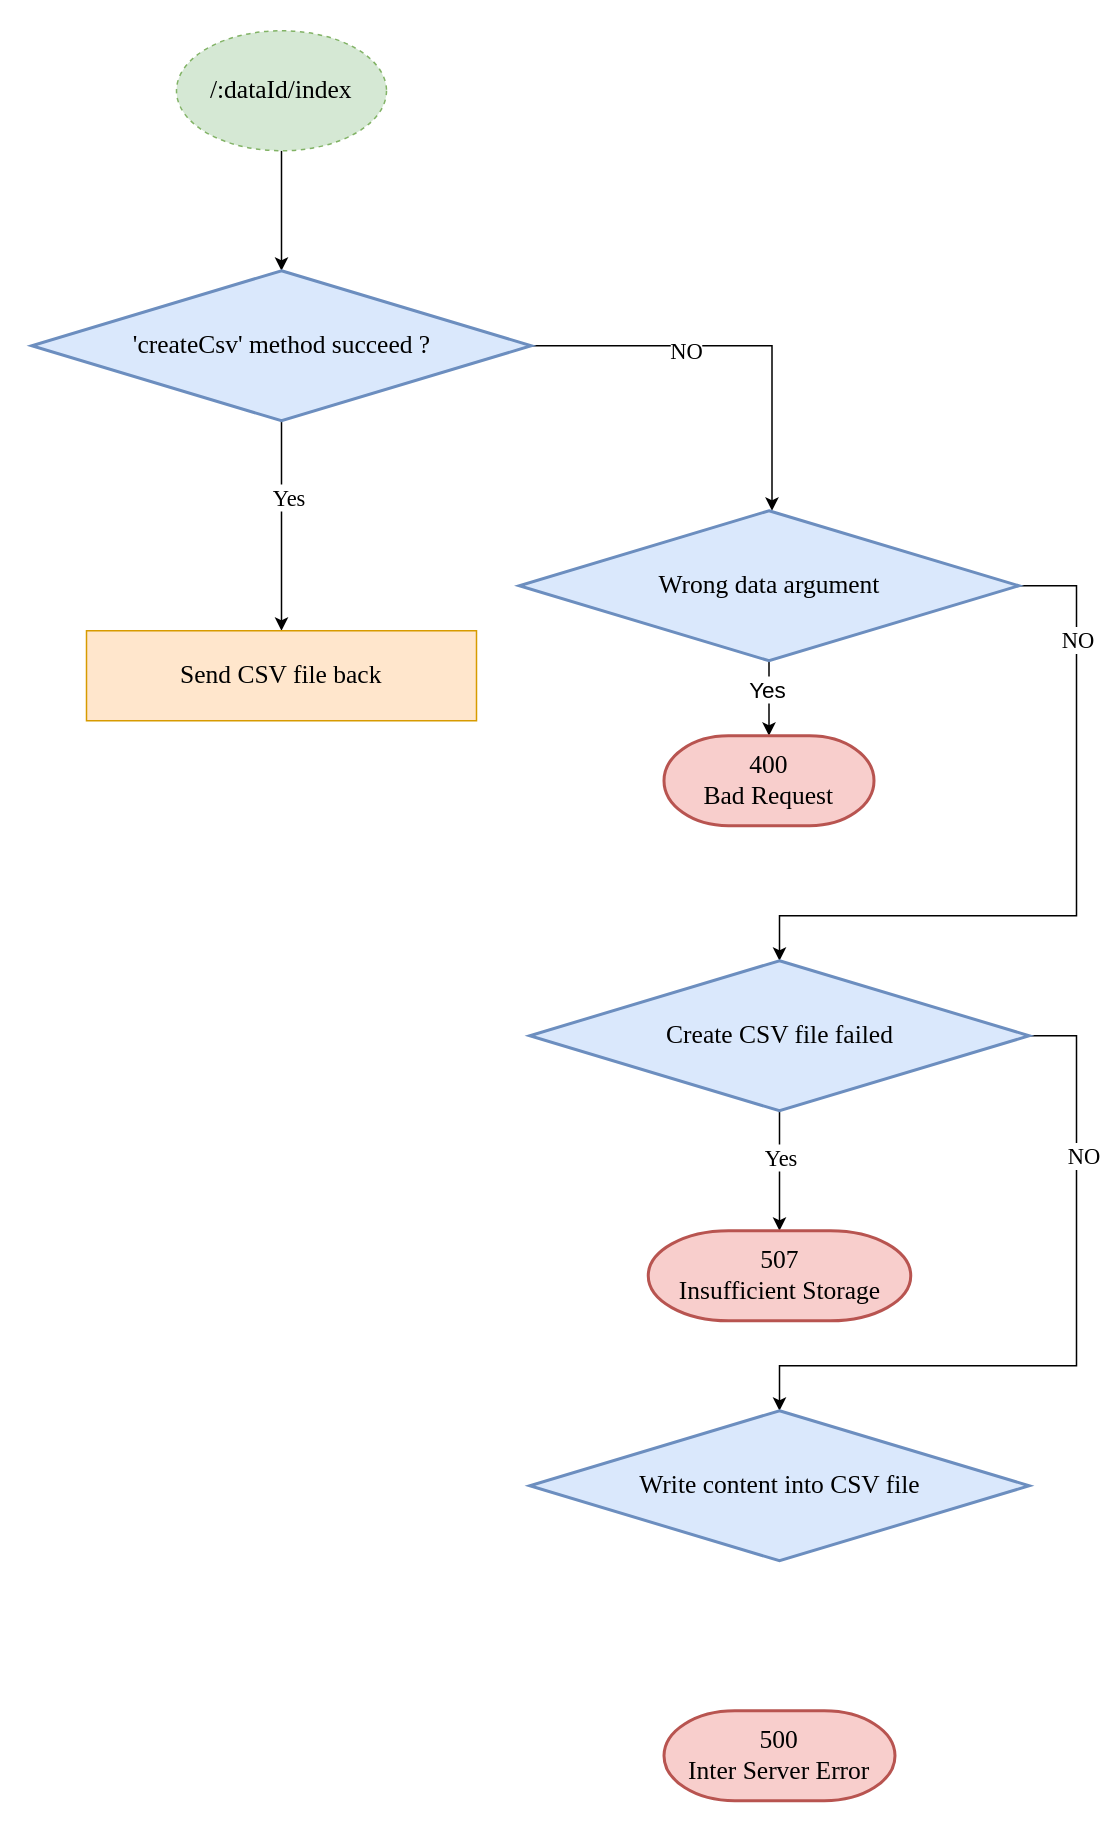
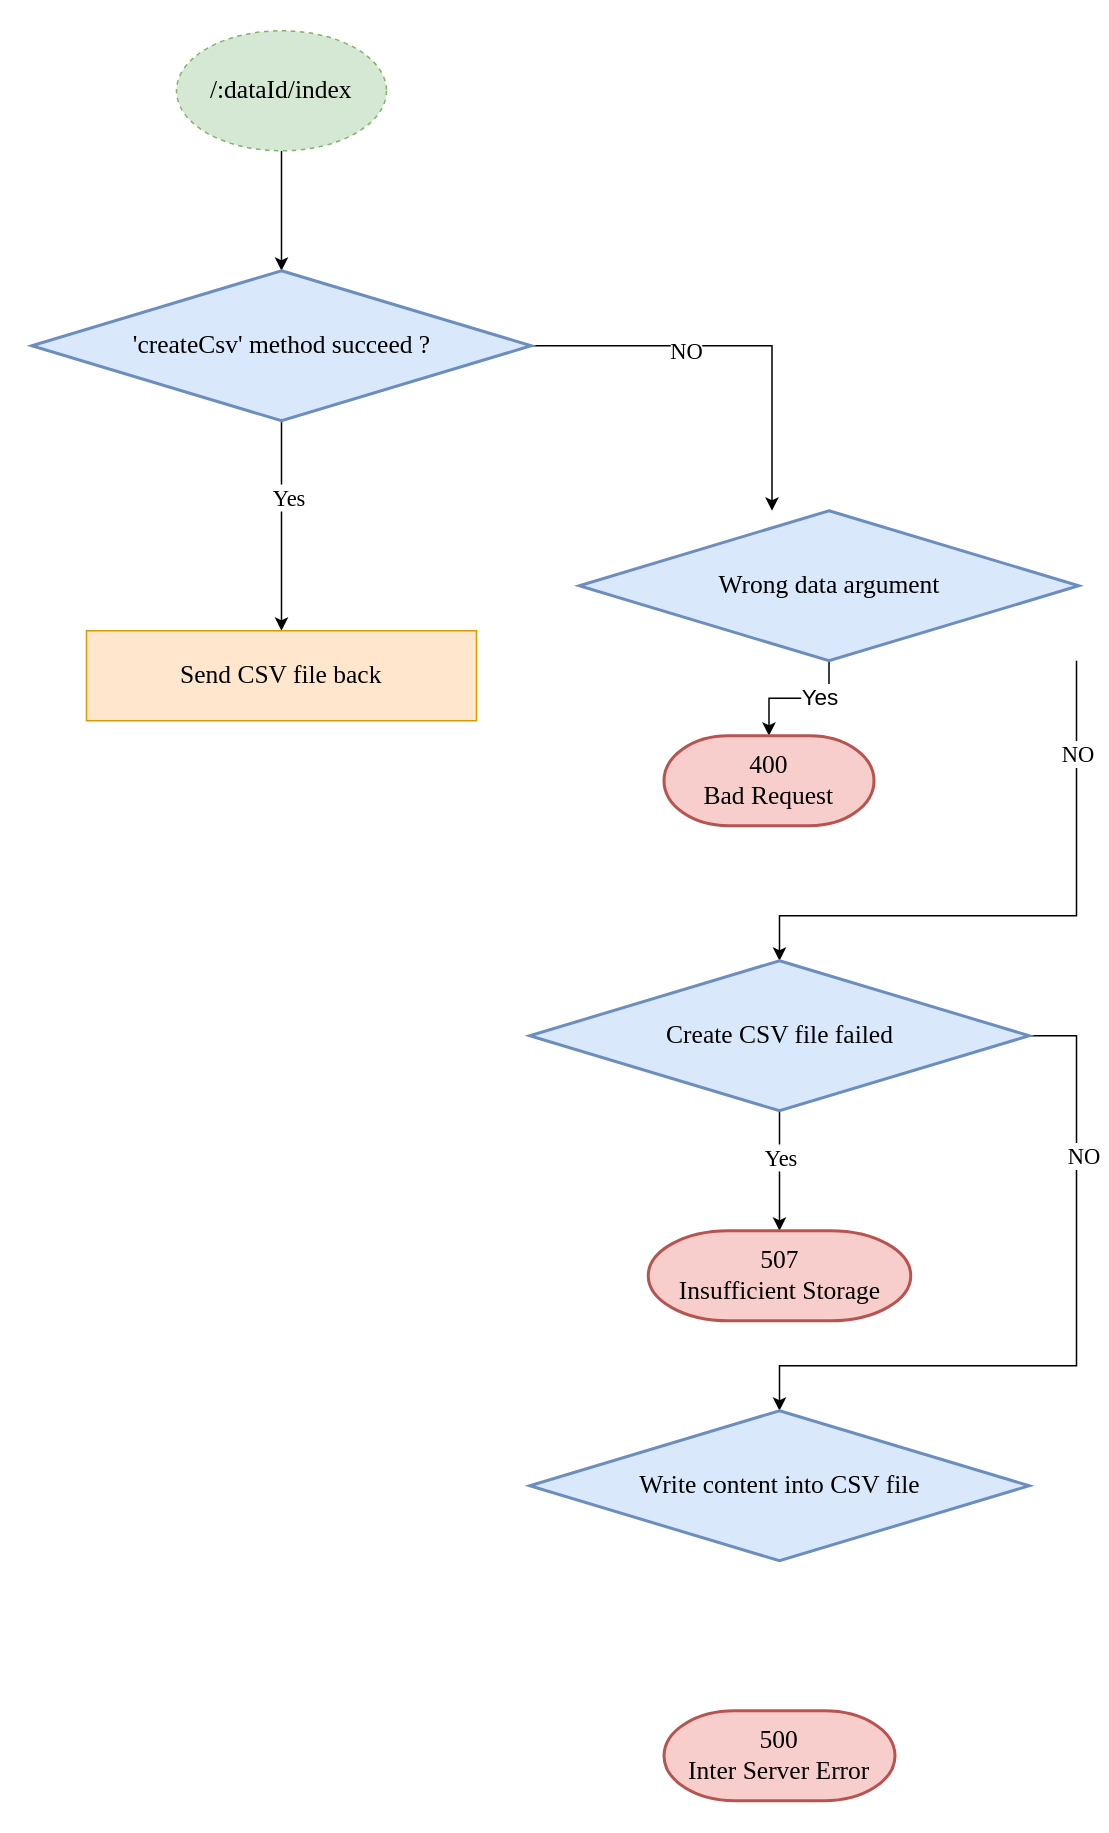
- <mxCell id="12" value="&lt;font face=&quot;Comic Sans MS&quot;&gt;&lt;span style=&quot;font-size: 17px&quot;&gt;Wrong data argument&lt;/span&gt;&lt;/font&gt;" style="strokeWidth=2;html=1;shape=mxgraph.flowchart.decision;whiteSpace=wrap;fillColor=#dae8fc;strokeColor=#6c8ebf;" vertex="1" parent="1"><mxGeometry x="345.5" y="340" width="333" height="100" as="geometry" /></mxCell>
+ <mxCell id="12" value="&lt;font face=&quot;Comic Sans MS&quot;&gt;&lt;span style=&quot;font-size: 17px&quot;&gt;Wrong data argument&lt;/span&gt;&lt;/font&gt;" style="strokeWidth=2;html=1;shape=mxgraph.flowchart.decision;whiteSpace=wrap;fillColor=#dae8fc;strokeColor=#6c8ebf;" vertex="1" parent="1"><mxGeometry x="385.5" y="340" width="333" height="100" as="geometry" /></mxCell>
